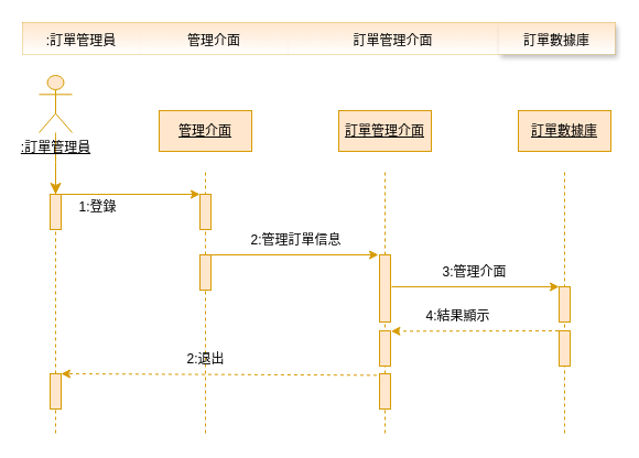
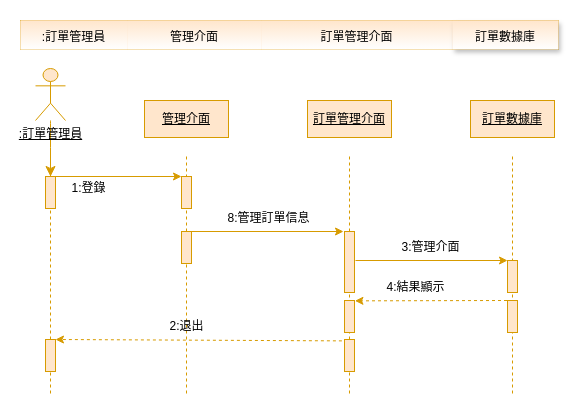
- <mxCell id="18" value="2:管理訂單信息" style="text;html=1;align=center;verticalAlign=middle;resizable=0;points=[];autosize=1;strokeColor=none;fillColor=none;labelBackgroundColor=none;" parent="1" vertex="1"><mxGeometry x="218" y="205" width="100" height="26" as="geometry" /></mxCell>
+ <mxCell id="18" value="8:管理訂單信息" style="text;html=1;align=center;verticalAlign=middle;resizable=0;points=[];autosize=1;strokeColor=none;fillColor=none;labelBackgroundColor=none;" parent="1" vertex="1"><mxGeometry x="218" y="205" width="100" height="26" as="geometry" /></mxCell>
